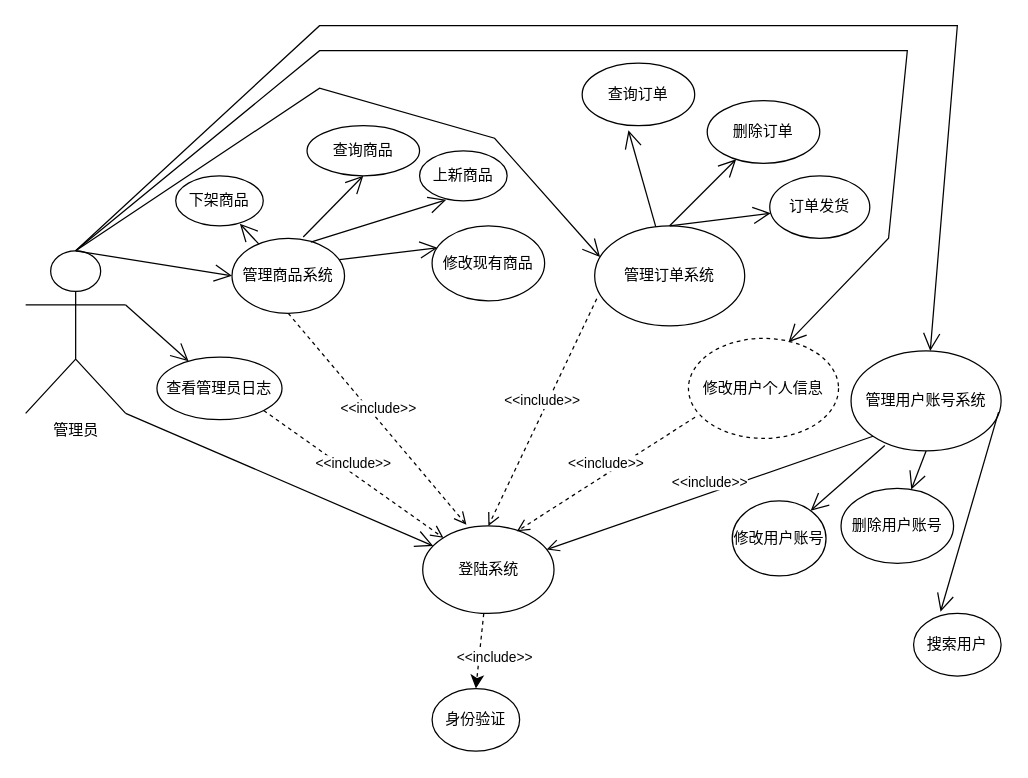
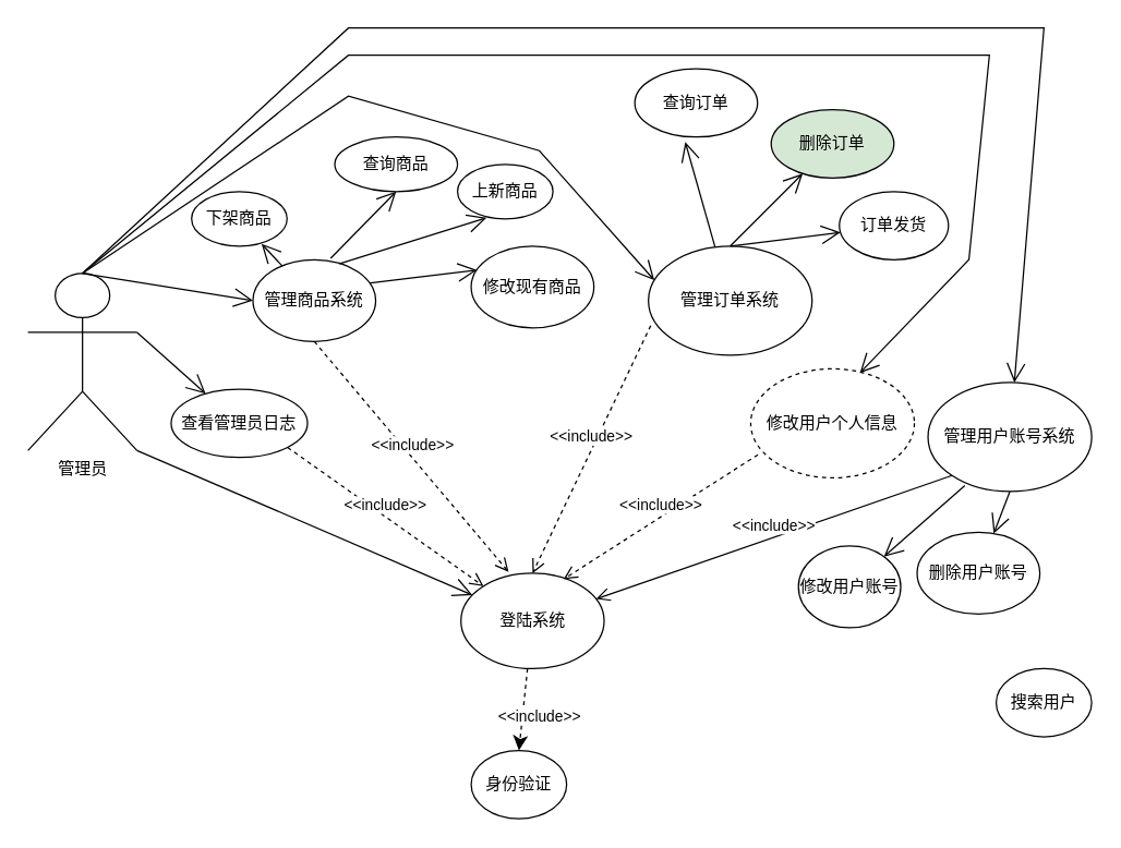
- <mxCell id="28" value="删除订单" style="ellipse;whiteSpace=wrap;html=1;" parent="1" vertex="1"><mxGeometry x="565" y="80" width="90" height="50" as="geometry" /></mxCell>
+ <mxCell id="28" value="删除订单" style="ellipse;whiteSpace=wrap;html=1;fillColor=#d5e8d4;" parent="1" vertex="1"><mxGeometry x="565" y="80" width="90" height="50" as="geometry" /></mxCell>
- <mxCell id="38" value="" style="endArrow=open;endFill=1;endSize=12;html=1;rounded=0;exitX=0.983;exitY=0.613;exitDx=0;exitDy=0;exitPerimeter=0;entryX=0.308;entryY=-0.029;entryDx=0;entryDy=0;entryPerimeter=0;" parent="1" source="26" target="41" edge="1"><mxGeometry width="160" relative="1" as="geometry"><mxPoint x="455" y="430" as="sourcePoint" /><mxPoint x="855" y="470" as="targetPoint" /></mxGeometry></mxCell>
